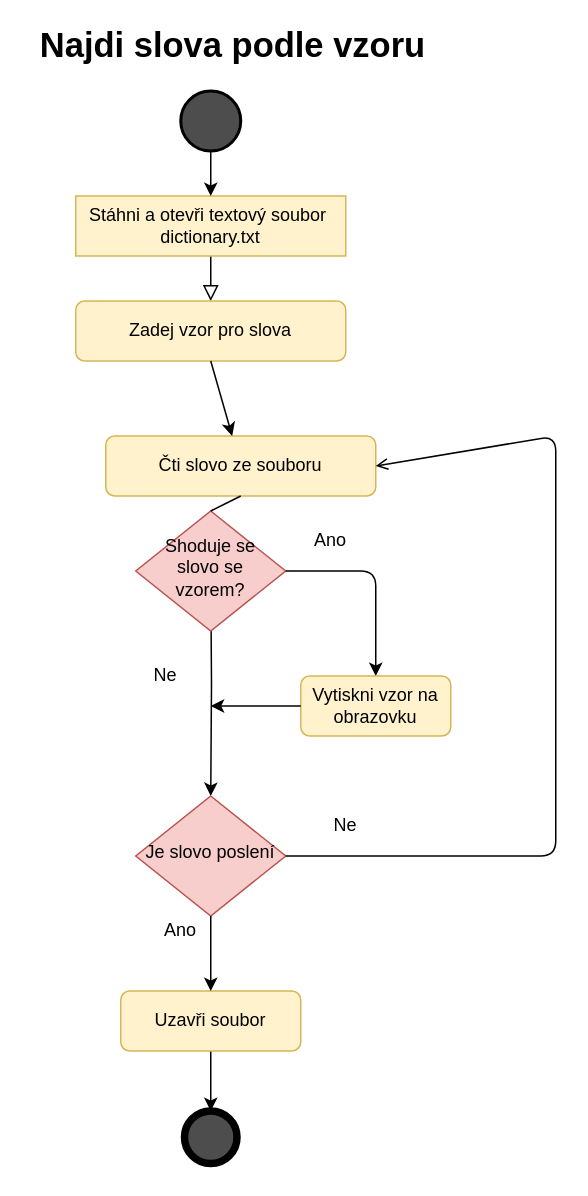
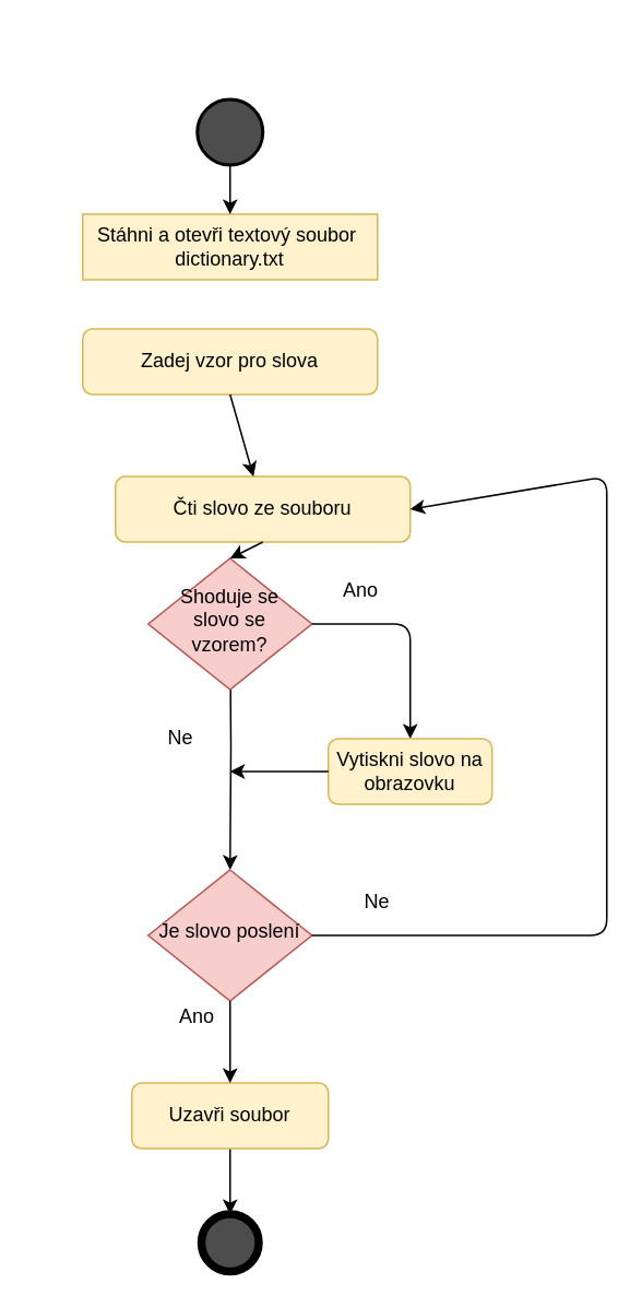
- <mxCell id="15" value="Najdi slova podle vzoru" style="text;html=1;strokeColor=none;fillColor=none;align=center;verticalAlign=middle;whiteSpace=wrap;rounded=0;fontSize=23;fontStyle=1" vertex="1" parent="1"><mxGeometry x="20" y="20" width="270" height="20" as="geometry" /></mxCell>
- <mxCell id="2" value="" style="rounded=0;html=1;jettySize=auto;orthogonalLoop=1;fontSize=11;endArrow=block;endFill=0;endSize=8;strokeWidth=1;shadow=0;labelBackgroundColor=none;edgeStyle=orthogonalEdgeStyle;entryX=0.5;entryY=0;entryDx=0;entryDy=0;" edge="1" parent="1" source="3" target="16"><mxGeometry relative="1" as="geometry"><mxPoint x="140" y="220" as="targetPoint" /></mxGeometry></mxCell>
- <mxCell id="13" value="" style="endArrow=open;html=1;entryX=1;entryY=0.5;entryDx=0;entryDy=0;exitX=1;exitY=0.5;exitDx=0;exitDy=0;" edge="1" parent="1" target="12" source="11"><mxGeometry width="50" height="50" relative="1" as="geometry"><mxPoint x="190" y="460" as="sourcePoint" /><mxPoint x="300" y="360" as="targetPoint" /><Array as="points"><mxPoint x="370" y="570" /><mxPoint x="370" y="430" /><mxPoint x="370" y="290" /></Array></mxGeometry></mxCell>
+ <mxCell id="13" value="" style="endArrow=classic;html=1;entryX=1;entryY=0.5;entryDx=0;entryDy=0;exitX=1;exitY=0.5;exitDx=0;exitDy=0;" edge="1" parent="1" target="12" source="11"><mxGeometry width="50" height="50" relative="1" as="geometry"><mxPoint x="190" y="460" as="sourcePoint" /><mxPoint x="300" y="360" as="targetPoint" /><Array as="points"><mxPoint x="370" y="570" /><mxPoint x="370" y="430" /><mxPoint x="370" y="290" /></Array></mxGeometry></mxCell>
- <mxCell id="19" value="" style="endArrow=none;html=1;fontSize=23;exitX=0.5;exitY=1;exitDx=0;exitDy=0;entryX=0.5;entryY=0;entryDx=0;entryDy=0;" edge="1" parent="1" source="12" target="18"><mxGeometry width="50" height="50" relative="1" as="geometry"><mxPoint x="290" y="550" as="sourcePoint" /><mxPoint x="340" y="500" as="targetPoint" /></mxGeometry></mxCell>
+ <mxCell id="19" value="" style="endArrow=classic;html=1;fontSize=23;exitX=0.5;exitY=1;exitDx=0;exitDy=0;entryX=0.5;entryY=0;entryDx=0;entryDy=0;" edge="1" parent="1" source="12" target="18"><mxGeometry width="50" height="50" relative="1" as="geometry"><mxPoint x="290" y="550" as="sourcePoint" /><mxPoint x="340" y="500" as="targetPoint" /></mxGeometry></mxCell>
- <mxCell id="22" value="Vytiskni vzor na obrazovku" style="rounded=1;whiteSpace=wrap;html=1;fontSize=12;glass=0;strokeWidth=1;shadow=0;fillColor=#fff2cc;strokeColor=#d6b656;" vertex="1" parent="1"><mxGeometry x="200" y="450" width="100" height="40" as="geometry" /></mxCell>
+ <mxCell id="22" value="Vytiskni slovo na obrazovku" style="rounded=1;whiteSpace=wrap;html=1;fontSize=12;glass=0;strokeWidth=1;shadow=0;fillColor=#fff2cc;strokeColor=#d6b656;" vertex="1" parent="1"><mxGeometry x="200" y="450" width="100" height="40" as="geometry" /></mxCell>
